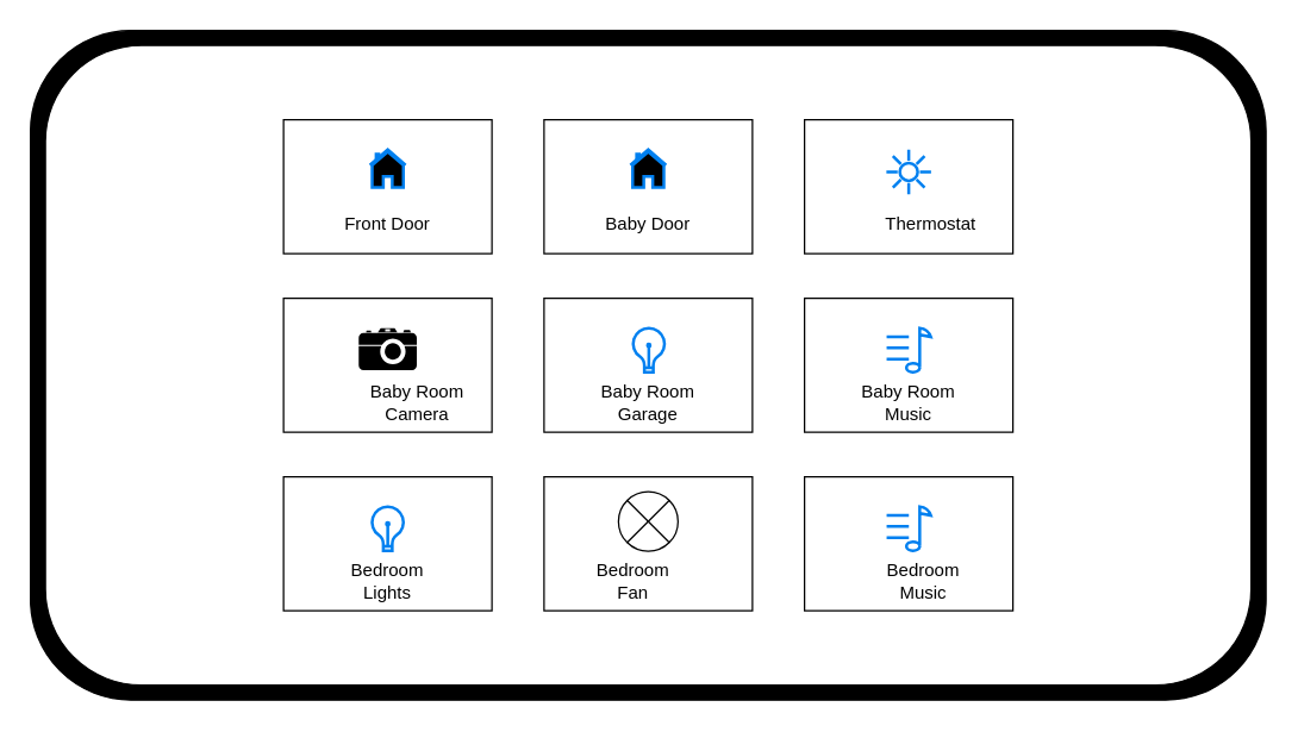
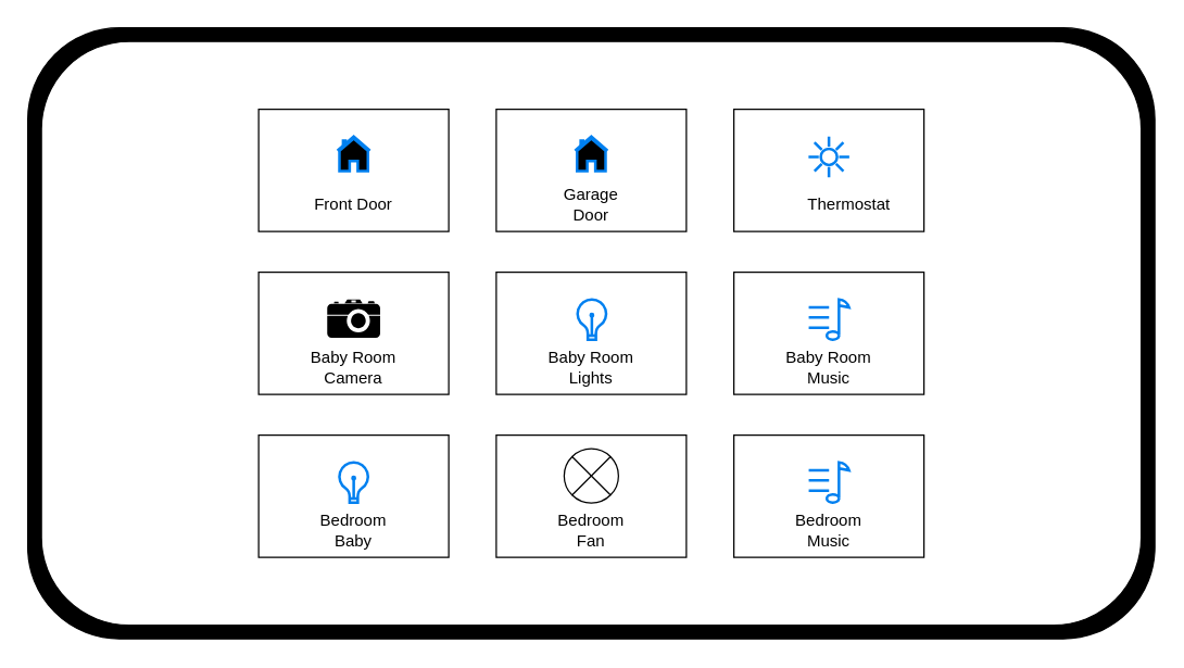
- <mxCell id="32" value="Baby Door" style="text;html=1;strokeColor=none;fillColor=none;align=center;verticalAlign=middle;whiteSpace=wrap;rounded=0;" vertex="1" parent="29"><mxGeometry x="36" y="60" width="68" height="20" as="geometry" /></mxCell>
+ <mxCell id="32" value="Garage Door" style="text;html=1;strokeColor=none;fillColor=none;align=center;verticalAlign=middle;whiteSpace=wrap;rounded=0;" vertex="1" parent="29"><mxGeometry x="36" y="60" width="68" height="20" as="geometry" /></mxCell>
- <mxCell id="11" value="Baby Room Camera" style="text;html=1;strokeColor=none;fillColor=none;align=center;verticalAlign=middle;whiteSpace=wrap;rounded=0;" vertex="1" parent="9"><mxGeometry x="56" y="60" width="68" height="20" as="geometry" /></mxCell>
+ <mxCell id="11" value="Baby Room Camera" style="text;html=1;strokeColor=none;fillColor=none;align=center;verticalAlign=middle;whiteSpace=wrap;rounded=0;" vertex="1" parent="9"><mxGeometry x="36" y="60" width="68" height="20" as="geometry" /></mxCell>
- <mxCell id="26" value="Baby Room Garage" style="text;html=1;strokeColor=none;fillColor=none;align=center;verticalAlign=middle;whiteSpace=wrap;rounded=0;" vertex="1" parent="24"><mxGeometry x="36" y="60" width="68" height="20" as="geometry" /></mxCell>
+ <mxCell id="26" value="Baby Room Lights" style="text;html=1;strokeColor=none;fillColor=none;align=center;verticalAlign=middle;whiteSpace=wrap;rounded=0;" vertex="1" parent="24"><mxGeometry x="36" y="60" width="68" height="20" as="geometry" /></mxCell>
- <mxCell id="16" value="Bedroom Lights" style="text;html=1;strokeColor=none;fillColor=none;align=center;verticalAlign=middle;whiteSpace=wrap;rounded=0;" vertex="1" parent="14"><mxGeometry x="36" y="60" width="68" height="20" as="geometry" /></mxCell>
+ <mxCell id="16" value="Bedroom Baby" style="text;html=1;strokeColor=none;fillColor=none;align=center;verticalAlign=middle;whiteSpace=wrap;rounded=0;" vertex="1" parent="14"><mxGeometry x="36" y="60" width="68" height="20" as="geometry" /></mxCell>
- <mxCell id="21" value="Bedroom Fan" style="text;html=1;strokeColor=none;fillColor=none;align=center;verticalAlign=middle;whiteSpace=wrap;rounded=0;" vertex="1" parent="19"><mxGeometry x="26" y="60" width="68" height="20" as="geometry" /></mxCell>
+ <mxCell id="21" value="Bedroom Fan" style="text;html=1;strokeColor=none;fillColor=none;align=center;verticalAlign=middle;whiteSpace=wrap;rounded=0;" vertex="1" parent="19"><mxGeometry x="36" y="60" width="68" height="20" as="geometry" /></mxCell>
- <mxCell id="41" value="Bedroom Music" style="text;html=1;strokeColor=none;fillColor=none;align=center;verticalAlign=middle;whiteSpace=wrap;rounded=0;" vertex="1" parent="39"><mxGeometry x="46" y="60" width="68" height="20" as="geometry" /></mxCell>
+ <mxCell id="41" value="Bedroom Music" style="text;html=1;strokeColor=none;fillColor=none;align=center;verticalAlign=middle;whiteSpace=wrap;rounded=0;" vertex="1" parent="39"><mxGeometry x="36" y="60" width="68" height="20" as="geometry" /></mxCell>
